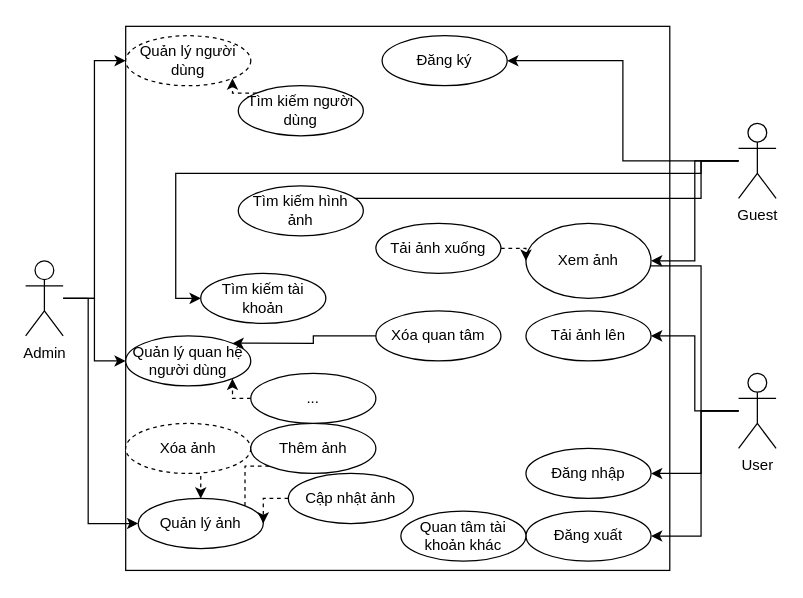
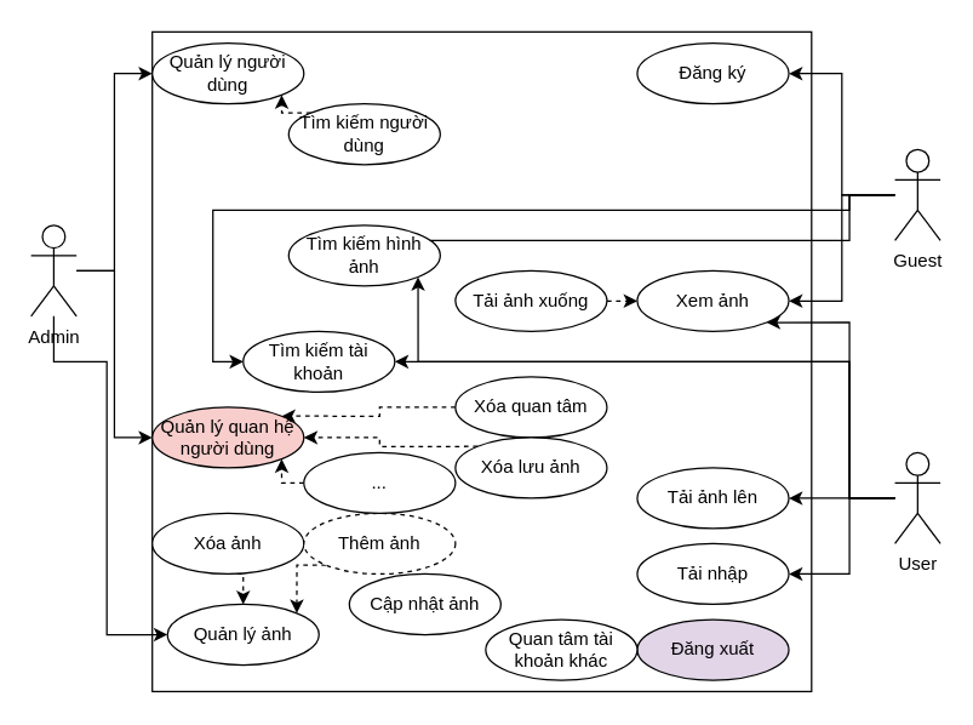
- <mxCell id="19" value="Quản lý người dùng" style="ellipse;whiteSpace=wrap;html=1;align=center;dashed=1;" parent="1" vertex="1"><mxGeometry x="100" y="28" width="100" height="40" as="geometry" /></mxCell>
+ <mxCell id="19" value="Quản lý người dùng" style="ellipse;whiteSpace=wrap;html=1;align=center;" parent="1" vertex="1"><mxGeometry x="100" y="28" width="100" height="40" as="geometry" /></mxCell>
- <mxCell id="32" value="Đăng ký" style="ellipse;whiteSpace=wrap;html=1;align=center;" parent="1" vertex="1"><mxGeometry x="305" y="28" width="100" height="40" as="geometry" /></mxCell>
+ <mxCell id="32" value="Đăng ký" style="ellipse;whiteSpace=wrap;html=1;align=center;" parent="1" vertex="1"><mxGeometry x="420" y="28" width="100" height="40" as="geometry" /></mxCell>
- <mxCell id="29" value="Xem ảnh" style="ellipse;whiteSpace=wrap;html=1;align=center;" parent="1" vertex="1"><mxGeometry x="420" y="178" width="100" height="60" as="geometry" /></mxCell>
+ <mxCell id="29" value="Xem ảnh" style="ellipse;whiteSpace=wrap;html=1;align=center;" parent="1" vertex="1"><mxGeometry x="420" y="178" width="100" height="40" as="geometry" /></mxCell>
+ <mxCell id="17" style="edgeStyle=orthogonalEdgeStyle;rounded=0;orthogonalLoop=1;jettySize=auto;html=1;entryX=1;entryY=1;entryDx=0;entryDy=0;" parent="1" source="18" target="37" edge="1"><mxGeometry relative="1" as="geometry"><Array as="points"><mxPoint x="560" y="328" /><mxPoint x="560" y="238" /><mxPoint x="275" y="238" /></Array></mxGeometry></mxCell>
- <mxCell id="6" value="Admin" style="shape=umlActor;verticalLabelPosition=bottom;verticalAlign=top;html=1;outlineConnect=0;" parent="1" vertex="1"><mxGeometry x="20" y="208" width="30" height="60" as="geometry" /></mxCell>
+ <mxCell id="6" value="Admin" style="shape=umlActor;verticalLabelPosition=bottom;verticalAlign=top;html=1;outlineConnect=0;" parent="1" vertex="1"><mxGeometry x="20" y="148" width="30" height="60" as="geometry" /></mxCell>
+ <mxCell id="16" style="edgeStyle=orthogonalEdgeStyle;rounded=0;orthogonalLoop=1;jettySize=auto;html=1;entryX=1;entryY=0.5;entryDx=0;entryDy=0;" parent="1" source="18" target="38" edge="1"><mxGeometry relative="1" as="geometry"><Array as="points"><mxPoint x="560" y="328" /><mxPoint x="560" y="238" /></Array></mxGeometry></mxCell>
- <mxCell id="35" value="Tải ảnh lên" style="ellipse;whiteSpace=wrap;html=1;align=center;" parent="1" vertex="1"><mxGeometry x="420" y="248" width="100" height="40" as="geometry" /></mxCell>
+ <mxCell id="35" value="Tải ảnh lên" style="ellipse;whiteSpace=wrap;html=1;align=center;" parent="1" vertex="1"><mxGeometry x="420" y="308" width="100" height="40" as="geometry" /></mxCell>
- <mxCell id="40" style="edgeStyle=orthogonalEdgeStyle;rounded=0;orthogonalLoop=1;jettySize=auto;html=1;exitX=0;exitY=0.5;exitDx=0;exitDy=0;entryX=1;entryY=0;entryDx=0;entryDy=0;dashed=0;" parent="1" source="41" target="39" edge="1"><mxGeometry relative="1" as="geometry" /></mxCell>
+ <mxCell id="40" style="edgeStyle=orthogonalEdgeStyle;rounded=0;orthogonalLoop=1;jettySize=auto;html=1;exitX=0;exitY=0.5;exitDx=0;exitDy=0;entryX=1;entryY=0;entryDx=0;entryDy=0;dashed=1;" parent="1" source="41" target="39" edge="1"><mxGeometry relative="1" as="geometry" /></mxCell>
- <mxCell id="39" value="Quản lý quan hệ người dùng" style="ellipse;whiteSpace=wrap;html=1;align=center;" parent="1" vertex="1"><mxGeometry x="100" y="268" width="100" height="40" as="geometry" /></mxCell>
+ <mxCell id="39" value="Quản lý quan hệ người dùng" style="ellipse;whiteSpace=wrap;html=1;align=center;fillColor=#f8cecc;" parent="1" vertex="1"><mxGeometry x="100" y="268" width="100" height="40" as="geometry" /></mxCell>
+ <mxCell id="42" style="edgeStyle=orthogonalEdgeStyle;rounded=0;orthogonalLoop=1;jettySize=auto;html=1;exitX=0;exitY=0;exitDx=0;exitDy=0;entryX=1;entryY=0.5;entryDx=0;entryDy=0;dashed=1;" parent="1" source="43" target="39" edge="1"><mxGeometry relative="1" as="geometry" /></mxCell>
+ <mxCell id="43" value="Xóa lưu ảnh" style="ellipse;whiteSpace=wrap;html=1;align=center;" parent="1" vertex="1"><mxGeometry x="300" y="288" width="100" height="40" as="geometry" /></mxCell>
- <mxCell id="22" value="Xóa ảnh" style="ellipse;whiteSpace=wrap;html=1;align=center;dashed=1;" parent="1" vertex="1"><mxGeometry x="100" y="338" width="100" height="40" as="geometry" /></mxCell>
+ <mxCell id="22" value="Xóa ảnh" style="ellipse;whiteSpace=wrap;html=1;align=center;" parent="1" vertex="1"><mxGeometry x="100" y="338" width="100" height="40" as="geometry" /></mxCell>
- <mxCell id="24" value="Thêm ảnh" style="ellipse;whiteSpace=wrap;html=1;align=center;" parent="1" vertex="1"><mxGeometry x="200" y="338" width="100" height="40" as="geometry" /></mxCell>
+ <mxCell id="24" value="Thêm ảnh" style="ellipse;whiteSpace=wrap;html=1;align=center;dashed=1;" parent="1" vertex="1"><mxGeometry x="200" y="338" width="100" height="40" as="geometry" /></mxCell>
- <mxCell id="33" value="Đăng nhập" style="ellipse;whiteSpace=wrap;html=1;align=center;" parent="1" vertex="1"><mxGeometry x="420" y="358" width="100" height="40" as="geometry" /></mxCell>
+ <mxCell id="33" value="Tải nhập" style="ellipse;whiteSpace=wrap;html=1;align=center;" parent="1" vertex="1"><mxGeometry x="420" y="358" width="100" height="40" as="geometry" /></mxCell>
- <mxCell id="25" style="edgeStyle=orthogonalEdgeStyle;rounded=0;orthogonalLoop=1;jettySize=auto;html=1;exitX=0;exitY=0.5;exitDx=0;exitDy=0;entryX=1;entryY=0.5;entryDx=0;entryDy=0;dashed=1;" parent="1" source="26" target="20" edge="1"><mxGeometry relative="1" as="geometry" /></mxCell>
- <mxCell id="23" style="edgeStyle=orthogonalEdgeStyle;rounded=0;orthogonalLoop=1;jettySize=auto;html=1;exitX=0;exitY=1;exitDx=0;exitDy=0;entryX=1;entryY=0;entryDx=0;entryDy=0;dashed=1;endArrow=none;" parent="1" source="24" target="20" edge="1"><mxGeometry relative="1" as="geometry" /></mxCell>
+ <mxCell id="23" style="edgeStyle=orthogonalEdgeStyle;rounded=0;orthogonalLoop=1;jettySize=auto;html=1;exitX=0;exitY=1;exitDx=0;exitDy=0;entryX=1;entryY=0;entryDx=0;entryDy=0;dashed=1;" parent="1" source="24" target="20" edge="1"><mxGeometry relative="1" as="geometry" /></mxCell>
- <mxCell id="14" style="edgeStyle=orthogonalEdgeStyle;rounded=0;orthogonalLoop=1;jettySize=auto;html=1;entryX=1;entryY=0.5;entryDx=0;entryDy=0;" parent="1" source="18" target="34" edge="1"><mxGeometry relative="1" as="geometry"><Array as="points"><mxPoint x="560" y="328" /><mxPoint x="560" y="428" /></Array></mxGeometry></mxCell>
- <mxCell id="34" value="Đăng xuất" style="ellipse;whiteSpace=wrap;html=1;align=center;" parent="1" vertex="1"><mxGeometry x="420" y="408" width="100" height="40" as="geometry" /></mxCell>
+ <mxCell id="34" value="Đăng xuất" style="ellipse;whiteSpace=wrap;html=1;align=center;fillColor=#e1d5e7;" parent="1" vertex="1"><mxGeometry x="420" y="408" width="100" height="40" as="geometry" /></mxCell>
